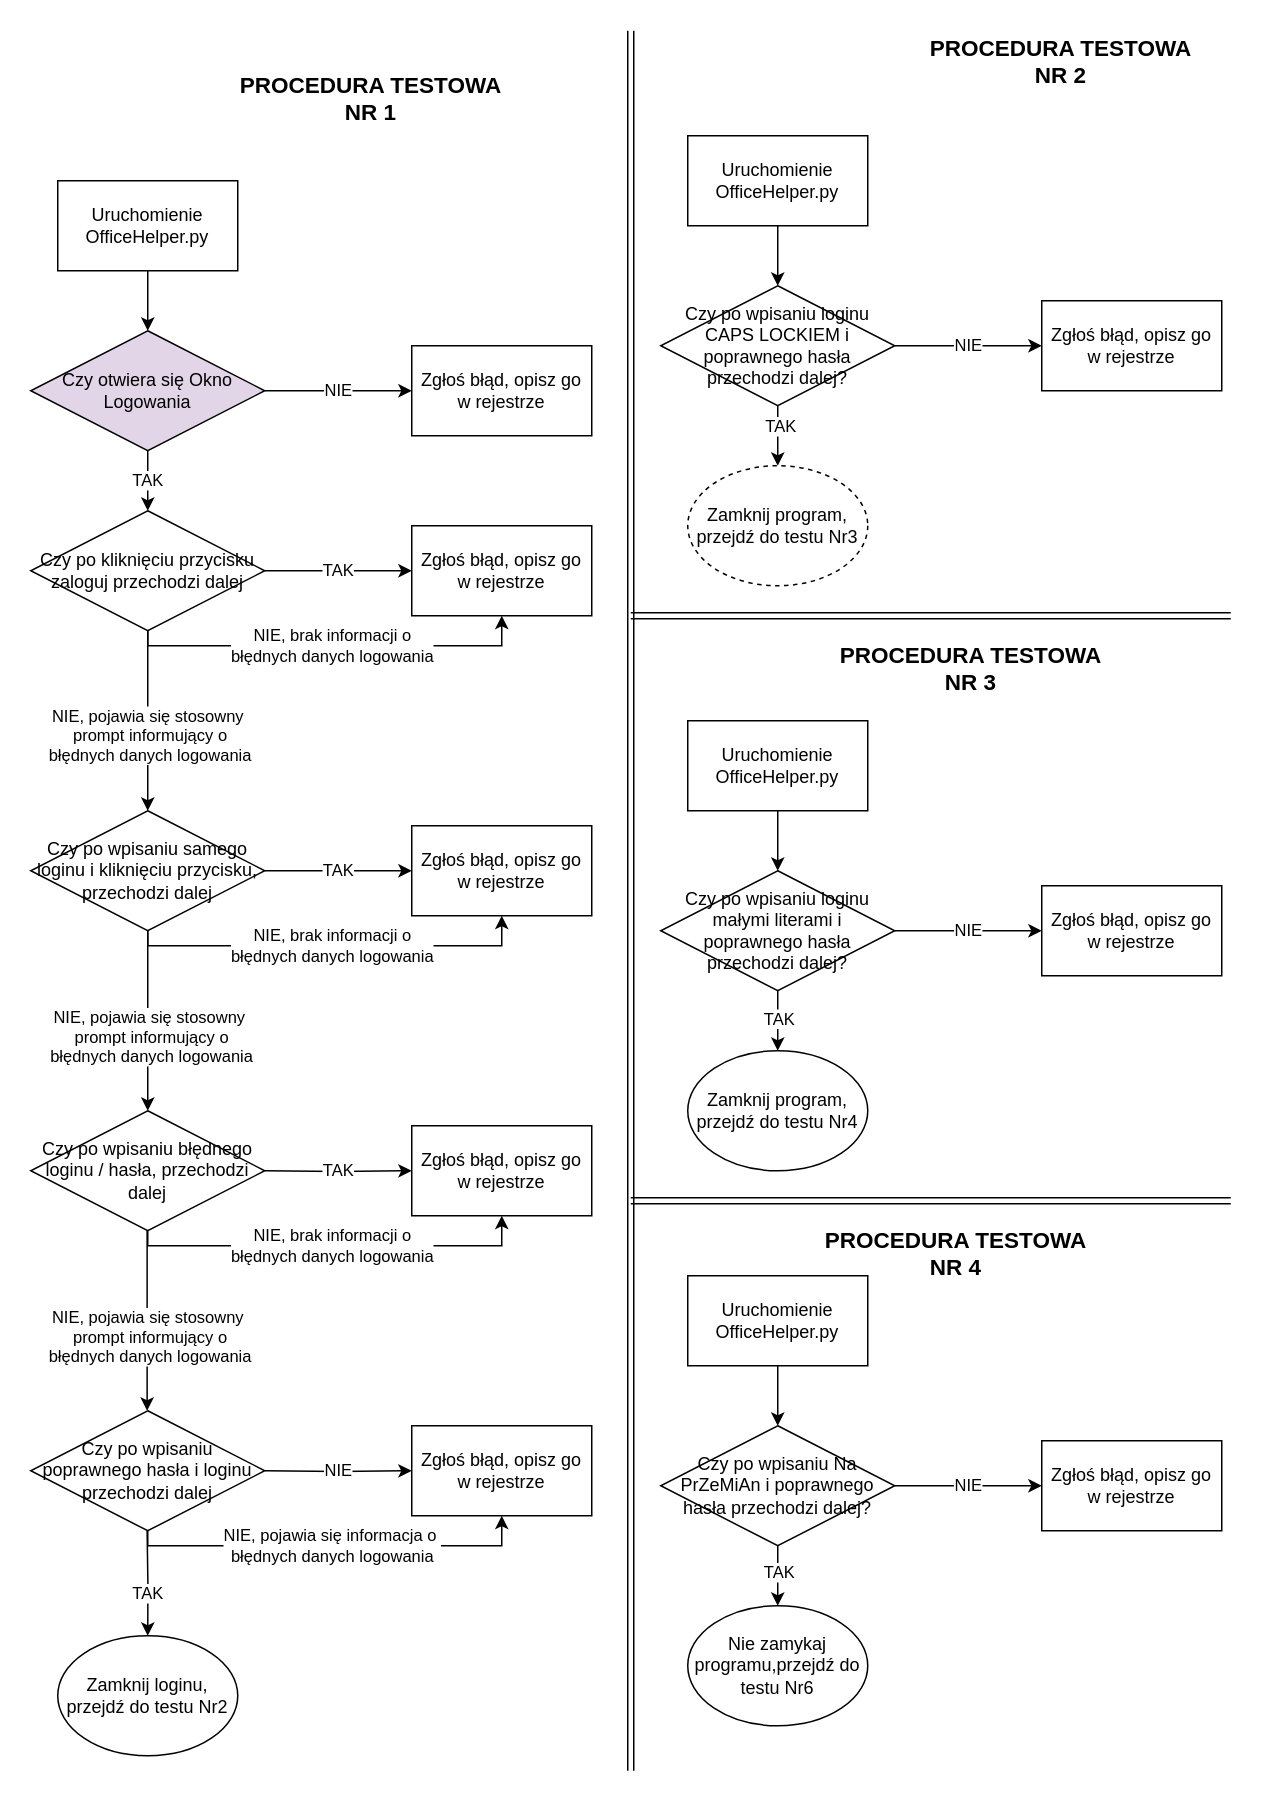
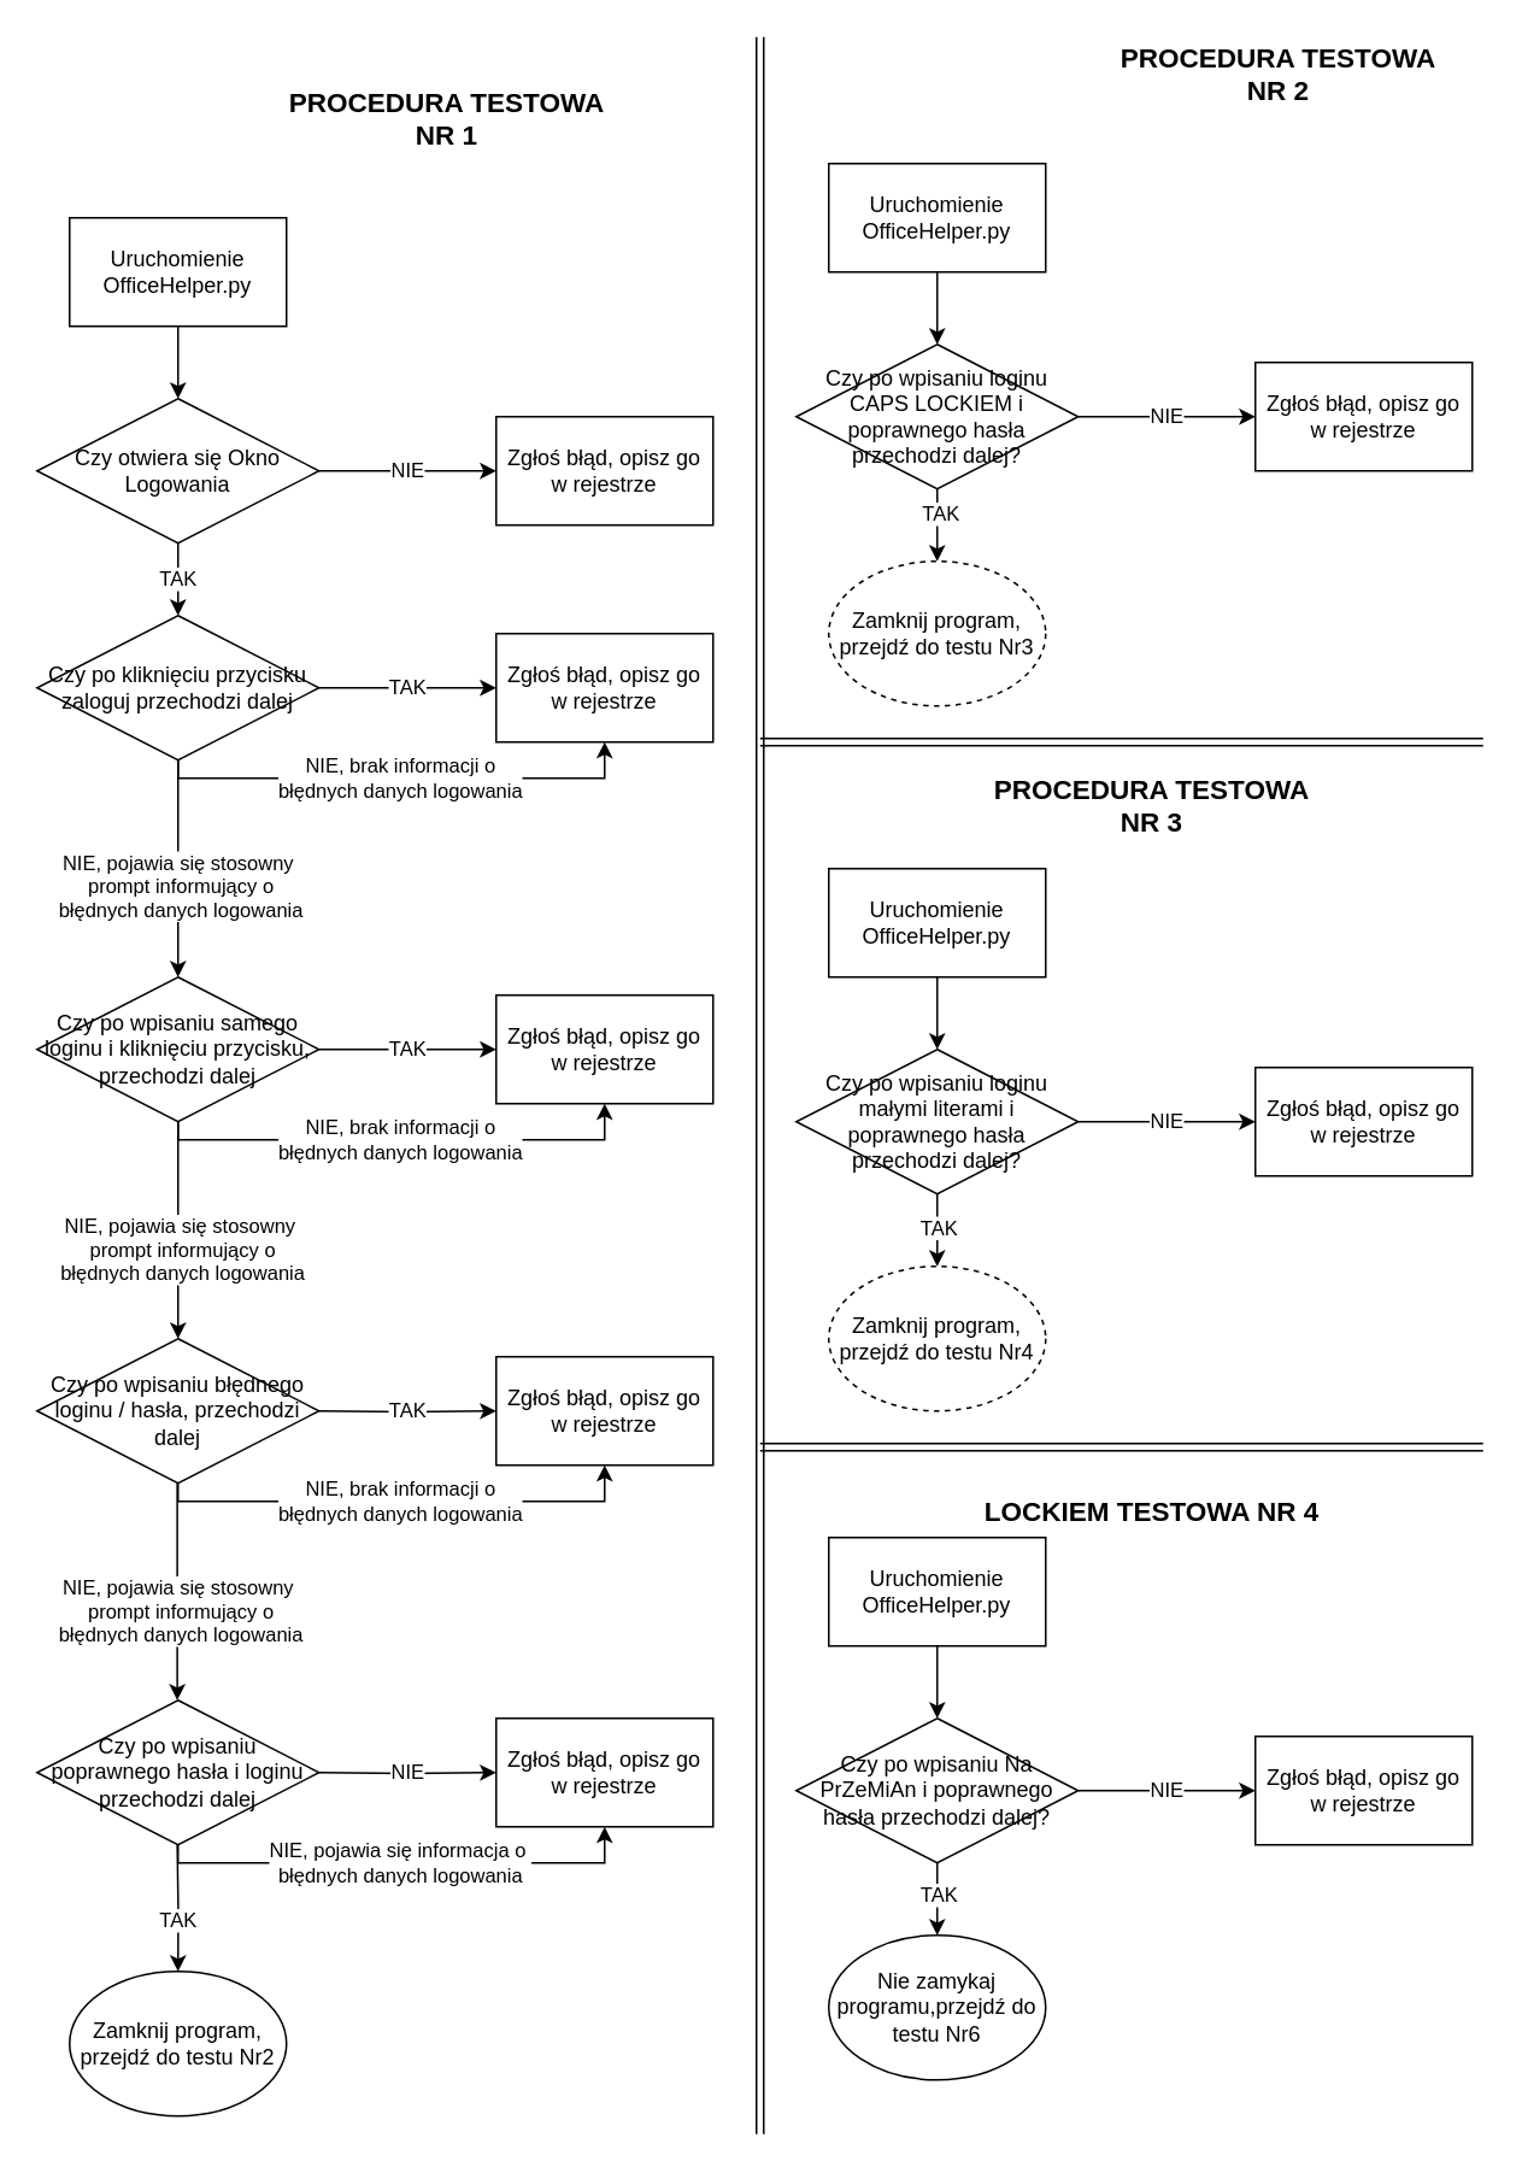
- <mxCell id="6" value="Czy otwiera się Okno Logowania" style="rhombus;whiteSpace=wrap;html=1;rounded=0;fillColor=#e1d5e7;" parent="1" vertex="1"><mxGeometry x="20" y="220" width="156" height="80" as="geometry" /></mxCell>
+ <mxCell id="6" value="Czy otwiera się Okno Logowania" style="rhombus;whiteSpace=wrap;html=1;rounded=0;" parent="1" vertex="1"><mxGeometry x="20" y="220" width="156" height="80" as="geometry" /></mxCell>
- <mxCell id="44" value="PROCEDURA TESTOWA NR 3" style="text;html=1;strokeColor=none;fillColor=none;align=center;verticalAlign=middle;whiteSpace=wrap;rounded=0;fontStyle=1;fontSize=15;" parent="1" vertex="1"><mxGeometry x="550" y="430" width="194" height="30" as="geometry" /></mxCell>
+ <mxCell id="44" value="PROCEDURA TESTOWA NR 3" style="text;html=1;strokeColor=none;fillColor=none;align=center;verticalAlign=middle;whiteSpace=wrap;rounded=0;fontStyle=1;fontSize=15;" parent="1" vertex="1"><mxGeometry x="540" y="430" width="194" height="30" as="geometry" /></mxCell>
- <mxCell id="52" value="Zamknij program, przejdź do testu Nr4" style="ellipse;whiteSpace=wrap;html=1;" parent="1" vertex="1"><mxGeometry x="458" y="700" width="120" height="80" as="geometry" /></mxCell>
+ <mxCell id="52" value="Zamknij program, przejdź do testu Nr4" style="ellipse;whiteSpace=wrap;html=1;dashed=1;" parent="1" vertex="1"><mxGeometry x="458" y="700" width="120" height="80" as="geometry" /></mxCell>
- <mxCell id="54" value="PROCEDURA TESTOWA NR 4" style="text;html=1;strokeColor=none;fillColor=none;align=center;verticalAlign=middle;whiteSpace=wrap;rounded=0;fontStyle=1;fontSize=15;" parent="1" vertex="1"><mxGeometry x="540" y="820" width="194" height="30" as="geometry" /></mxCell>
+ <mxCell id="54" value="LOCKIEM TESTOWA NR 4" style="text;html=1;strokeColor=none;fillColor=none;align=center;verticalAlign=middle;whiteSpace=wrap;rounded=0;fontStyle=1;fontSize=15;" parent="1" vertex="1"><mxGeometry x="540" y="820" width="194" height="30" as="geometry" /></mxCell>
- <mxCell id="31" value="Zamknij loginu, przejdź do testu Nr2" style="ellipse;whiteSpace=wrap;html=1;" parent="1" vertex="1"><mxGeometry x="38" y="1090" width="120" height="80" as="geometry" /></mxCell>
+ <mxCell id="31" value="Zamknij program, przejdź do testu Nr2" style="ellipse;whiteSpace=wrap;html=1;" parent="1" vertex="1"><mxGeometry x="38" y="1090" width="120" height="80" as="geometry" /></mxCell>
